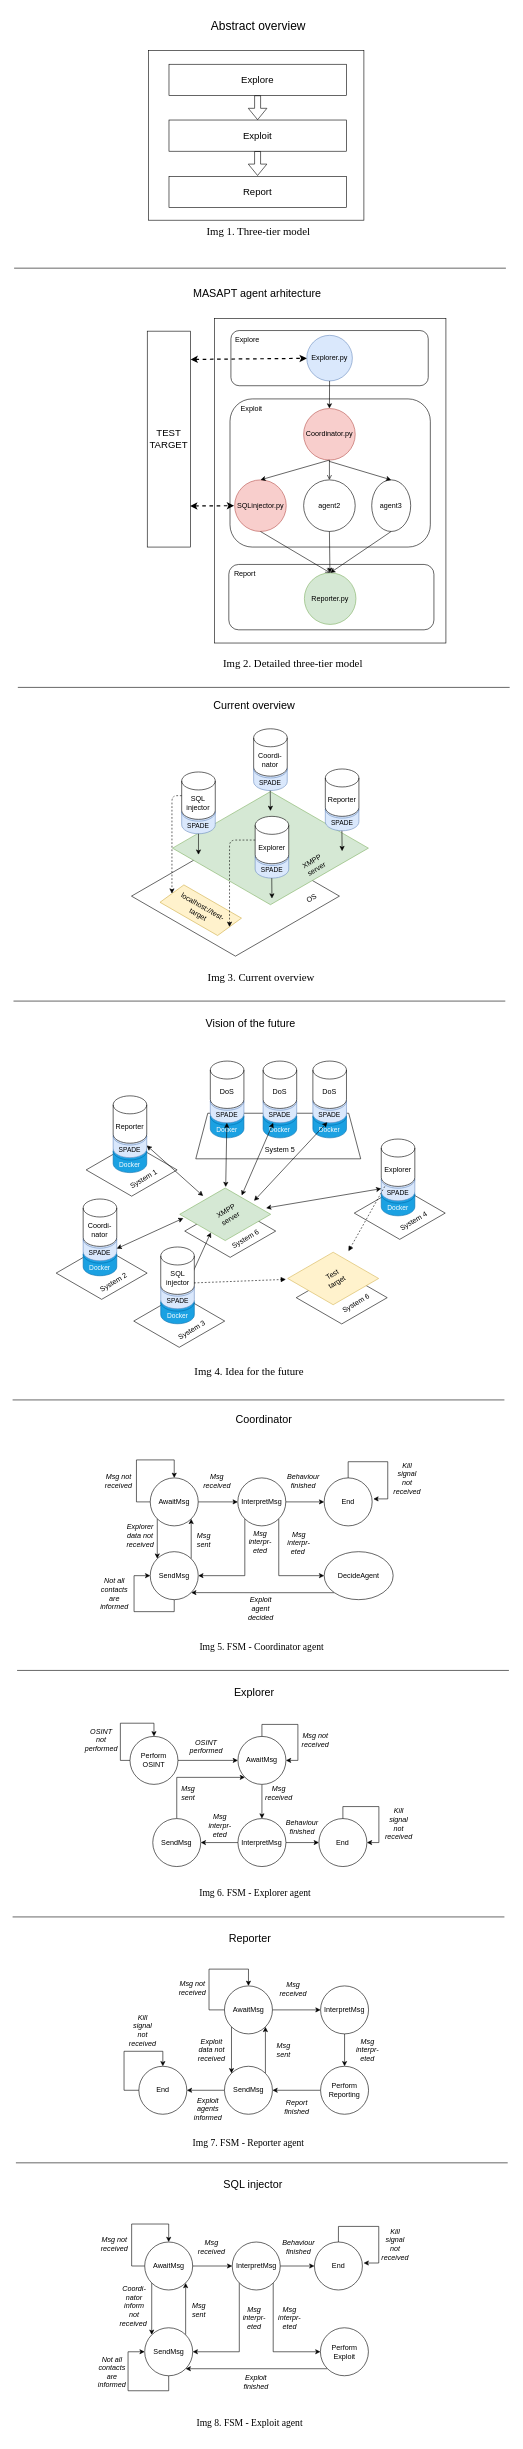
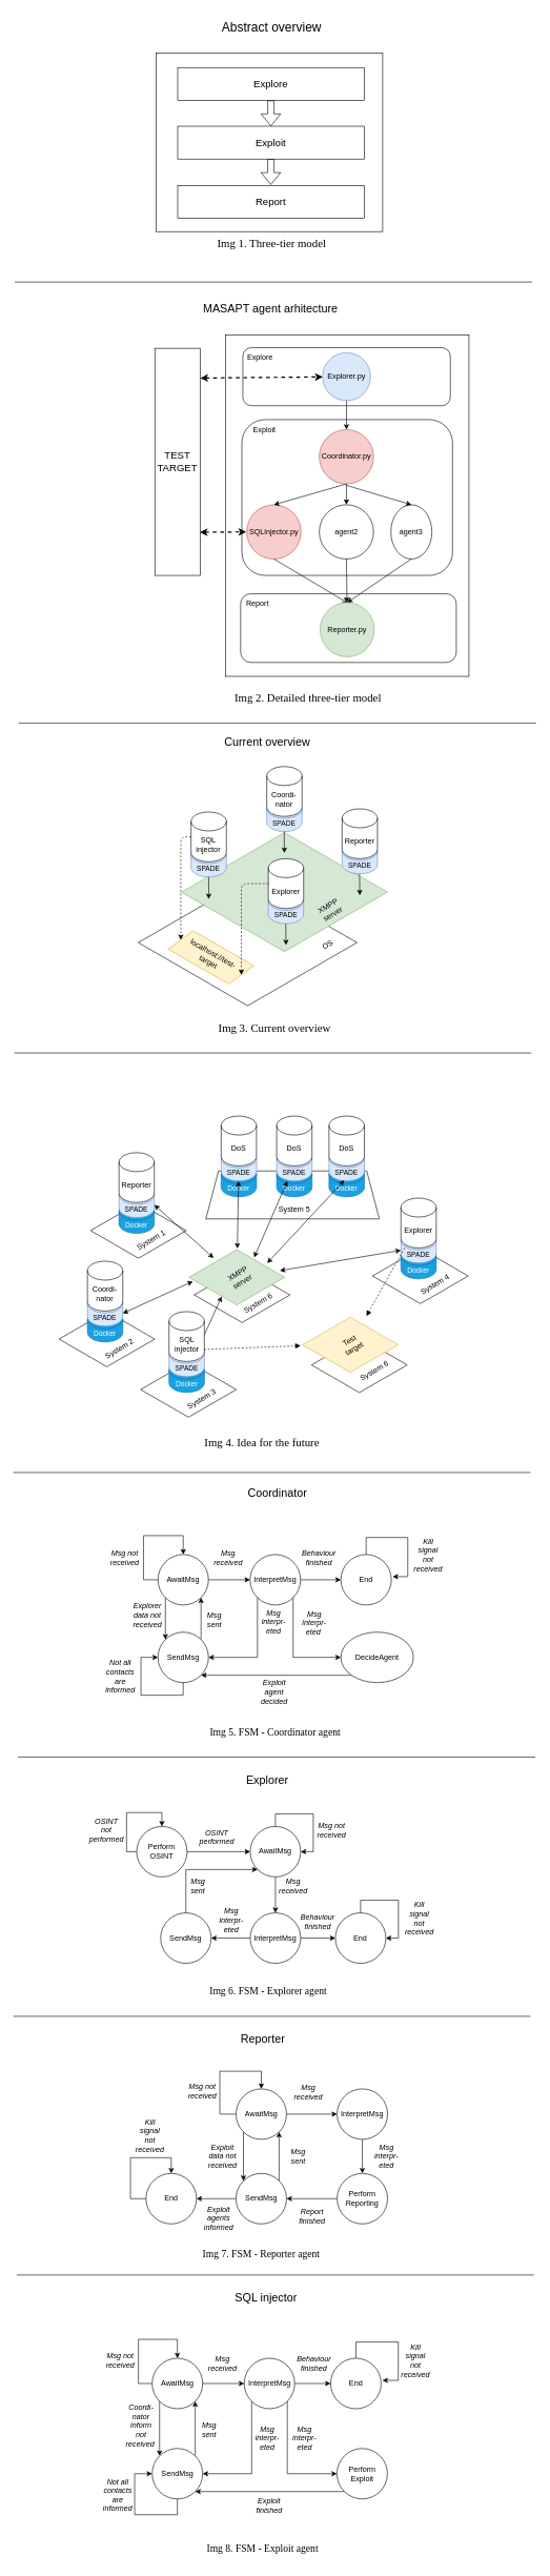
- <mxCell id="186" value="" style="endArrow=open;html=1;exitX=0.5;exitY=1;exitDx=0;exitDy=0;" parent="171" source="178" target="180" edge="1"><mxGeometry width="50" height="50" relative="1" as="geometry"><mxPoint x="276.75" y="247" as="sourcePoint" /><mxPoint x="326.75" y="197" as="targetPoint" /></mxGeometry></mxCell>
+ <mxCell id="186" value="" style="endArrow=classic;html=1;exitX=0.5;exitY=1;exitDx=0;exitDy=0;" parent="171" source="178" target="180" edge="1"><mxGeometry width="50" height="50" relative="1" as="geometry"><mxPoint x="276.75" y="247" as="sourcePoint" /><mxPoint x="326.75" y="197" as="targetPoint" /></mxGeometry></mxCell>
- <mxCell id="39" value="&lt;font style=&quot;font-size: 18px&quot;&gt;Vision of the future&lt;/font&gt;" style="text;html=1;strokeColor=none;fillColor=none;align=center;verticalAlign=middle;whiteSpace=wrap;" vertex="1" parent="1"><mxGeometry x="299" y="1695" width="237" height="20" as="geometry" /></mxCell>
